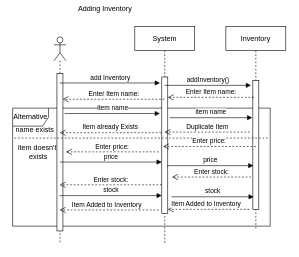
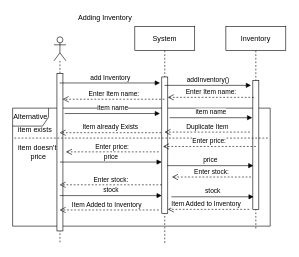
- <mxCell id="30" value="Adding Inventory" style="text;html=1;align=center;verticalAlign=middle;resizable=0;points=[];autosize=1;" vertex="1" parent="1"><mxGeometry x="124" y="5" width="100" height="18" as="geometry" /></mxCell>
+ <mxCell id="30" value="Adding Inventory" style="text;html=1;align=center;verticalAlign=middle;resizable=0;points=[];autosize=1;" vertex="1" parent="1"><mxGeometry x="124" y="20" width="100" height="18" as="geometry" /></mxCell>
- <mxCell id="29" value="name exists" style="text;html=1;align=center;verticalAlign=middle;resizable=0;points=[];autosize=1;" vertex="1" parent="1"><mxGeometry x="23" y="208" width="67" height="18" as="geometry" /></mxCell>
+ <mxCell id="29" value="item exists" style="text;html=1;align=center;verticalAlign=middle;resizable=0;points=[];autosize=1;" vertex="1" parent="1"><mxGeometry x="23" y="208" width="67" height="18" as="geometry" /></mxCell>
- <mxCell id="23" value="item doesn't&lt;br&gt;&amp;nbsp;exists" style="text;html=1;align=center;verticalAlign=middle;resizable=0;points=[];autosize=1;" vertex="1" parent="1"><mxGeometry x="23" y="237" width="75" height="32" as="geometry" /></mxCell>
+ <mxCell id="23" value="item doesn't&lt;br&gt;&amp;nbsp;price" style="text;html=1;align=center;verticalAlign=middle;resizable=0;points=[];autosize=1;" vertex="1" parent="1"><mxGeometry x="23" y="237" width="75" height="32" as="geometry" /></mxCell>
